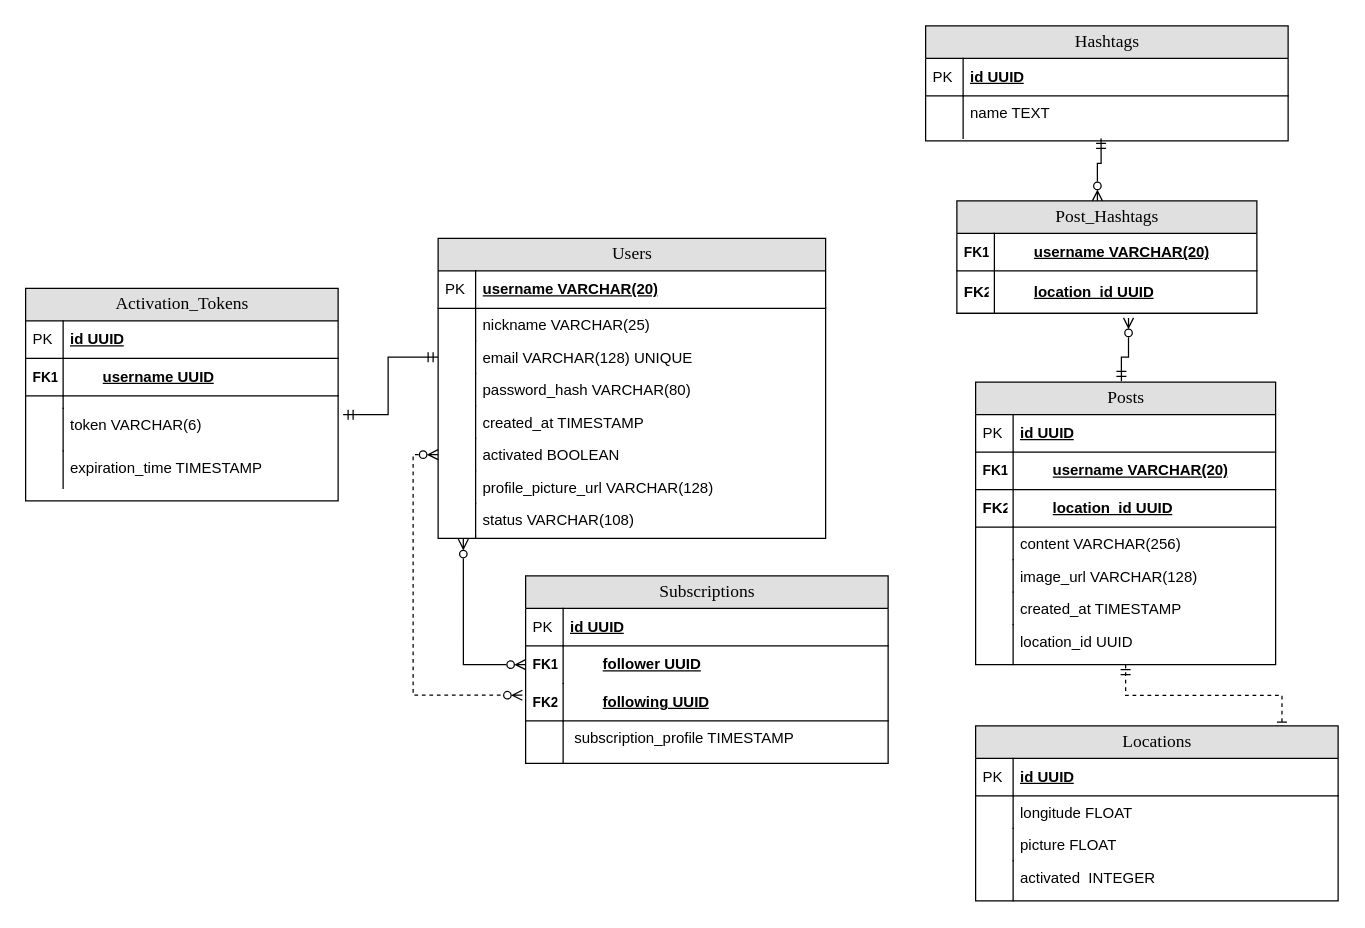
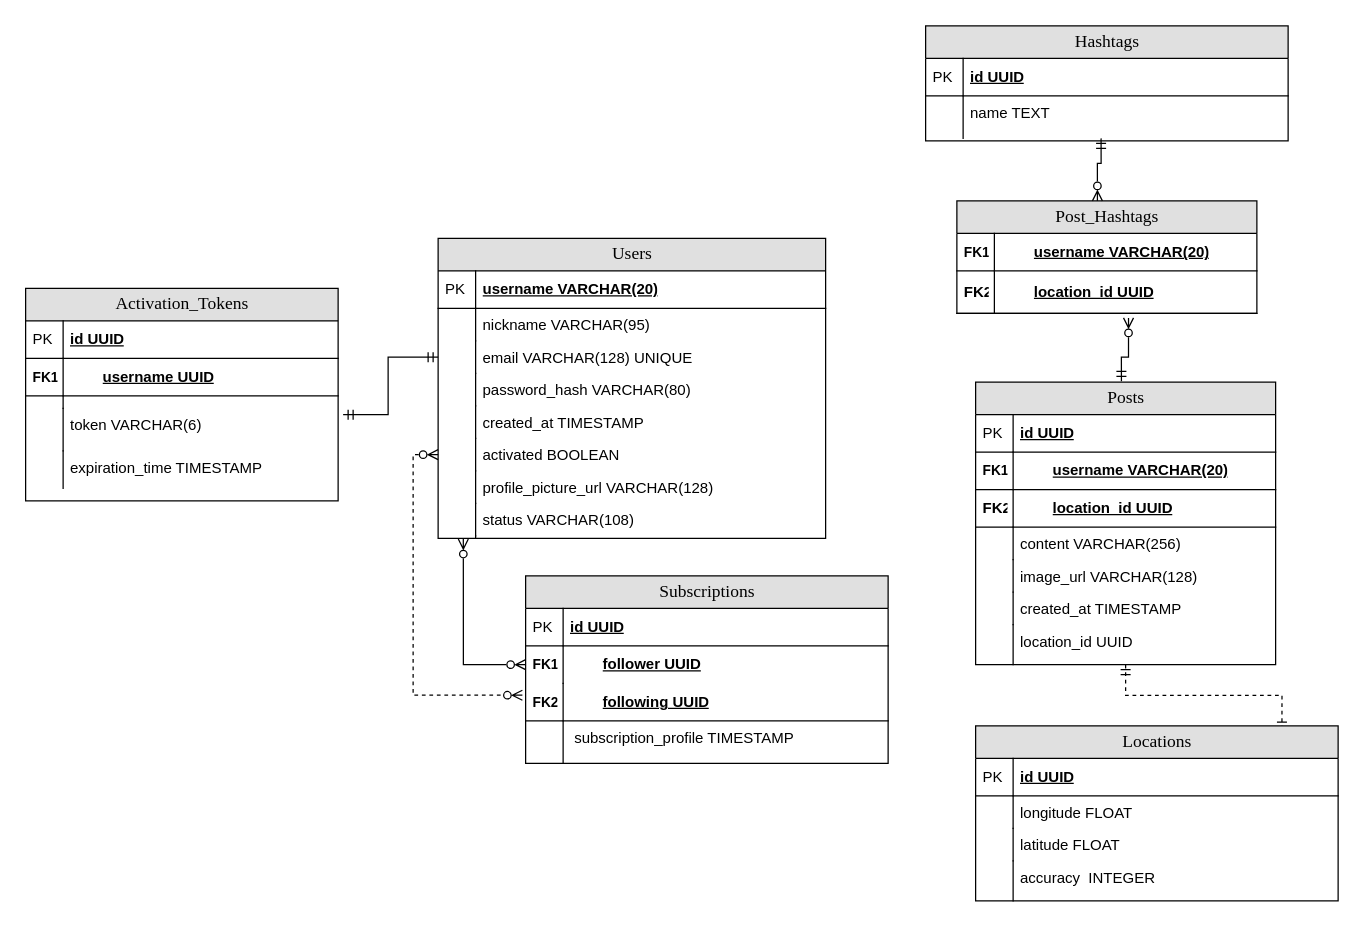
- <mxCell id="5" value="nickname VARCHAR(25)" style="shape=partialRectangle;top=0;left=0;right=0;bottom=0;html=1;align=left;verticalAlign=top;fillColor=none;spacingLeft=34;spacingRight=4;whiteSpace=wrap;overflow=hidden;rotatable=0;points=[[0,0.5],[1,0.5]];portConstraint=eastwest;dropTarget=0;" parent="2" vertex="1"><mxGeometry y="56" width="310" height="26" as="geometry" /></mxCell>
+ <mxCell id="5" value="nickname VARCHAR(95)" style="shape=partialRectangle;top=0;left=0;right=0;bottom=0;html=1;align=left;verticalAlign=top;fillColor=none;spacingLeft=34;spacingRight=4;whiteSpace=wrap;overflow=hidden;rotatable=0;points=[[0,0.5],[1,0.5]];portConstraint=eastwest;dropTarget=0;" parent="2" vertex="1"><mxGeometry y="56" width="310" height="26" as="geometry" /></mxCell>
- <mxCell id="51" value="picture FLOAT" style="shape=partialRectangle;top=0;left=0;right=0;bottom=0;html=1;align=left;verticalAlign=top;fillColor=none;spacingLeft=34;spacingRight=4;whiteSpace=wrap;overflow=hidden;rotatable=0;points=[[0,0.5],[1,0.5]];portConstraint=eastwest;dropTarget=0;" parent="46" vertex="1"><mxGeometry y="82" width="290" height="26" as="geometry" /></mxCell>
+ <mxCell id="51" value="latitude FLOAT" style="shape=partialRectangle;top=0;left=0;right=0;bottom=0;html=1;align=left;verticalAlign=top;fillColor=none;spacingLeft=34;spacingRight=4;whiteSpace=wrap;overflow=hidden;rotatable=0;points=[[0,0.5],[1,0.5]];portConstraint=eastwest;dropTarget=0;" parent="46" vertex="1"><mxGeometry y="82" width="290" height="26" as="geometry" /></mxCell>
- <mxCell id="53" value="activated&amp;nbsp; INTEGER" style="shape=partialRectangle;top=0;left=0;right=0;bottom=0;html=1;align=left;verticalAlign=top;fillColor=none;spacingLeft=34;spacingRight=4;whiteSpace=wrap;overflow=hidden;rotatable=0;points=[[0,0.5],[1,0.5]];portConstraint=eastwest;dropTarget=0;" parent="46" vertex="1"><mxGeometry y="108" width="290" height="32" as="geometry" /></mxCell>
+ <mxCell id="53" value="accuracy&amp;nbsp; INTEGER" style="shape=partialRectangle;top=0;left=0;right=0;bottom=0;html=1;align=left;verticalAlign=top;fillColor=none;spacingLeft=34;spacingRight=4;whiteSpace=wrap;overflow=hidden;rotatable=0;points=[[0,0.5],[1,0.5]];portConstraint=eastwest;dropTarget=0;" parent="46" vertex="1"><mxGeometry y="108" width="290" height="32" as="geometry" /></mxCell>
